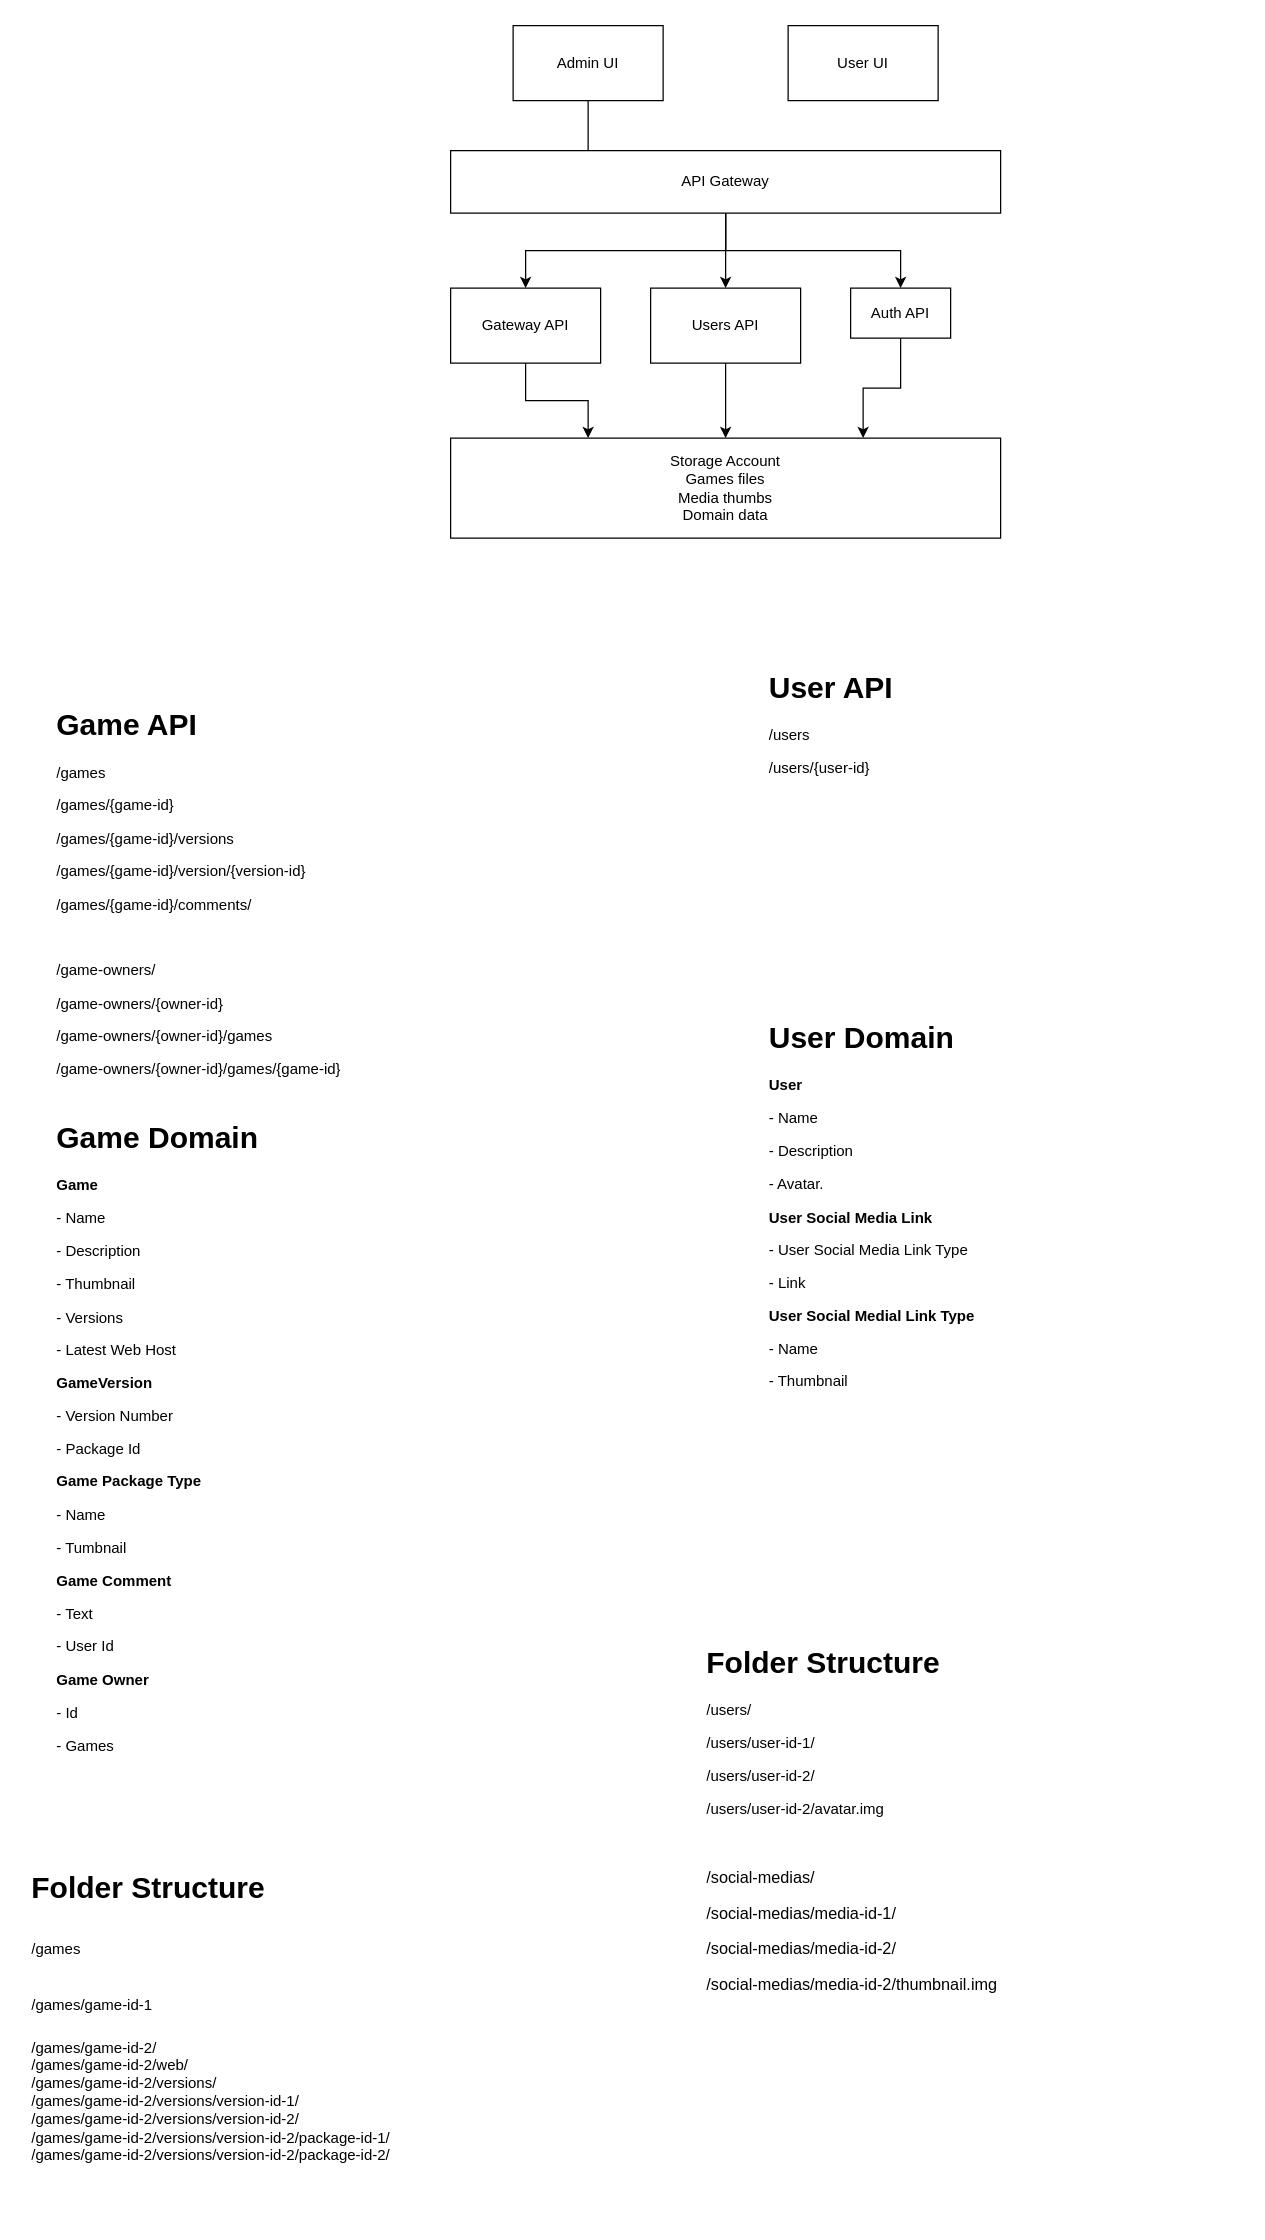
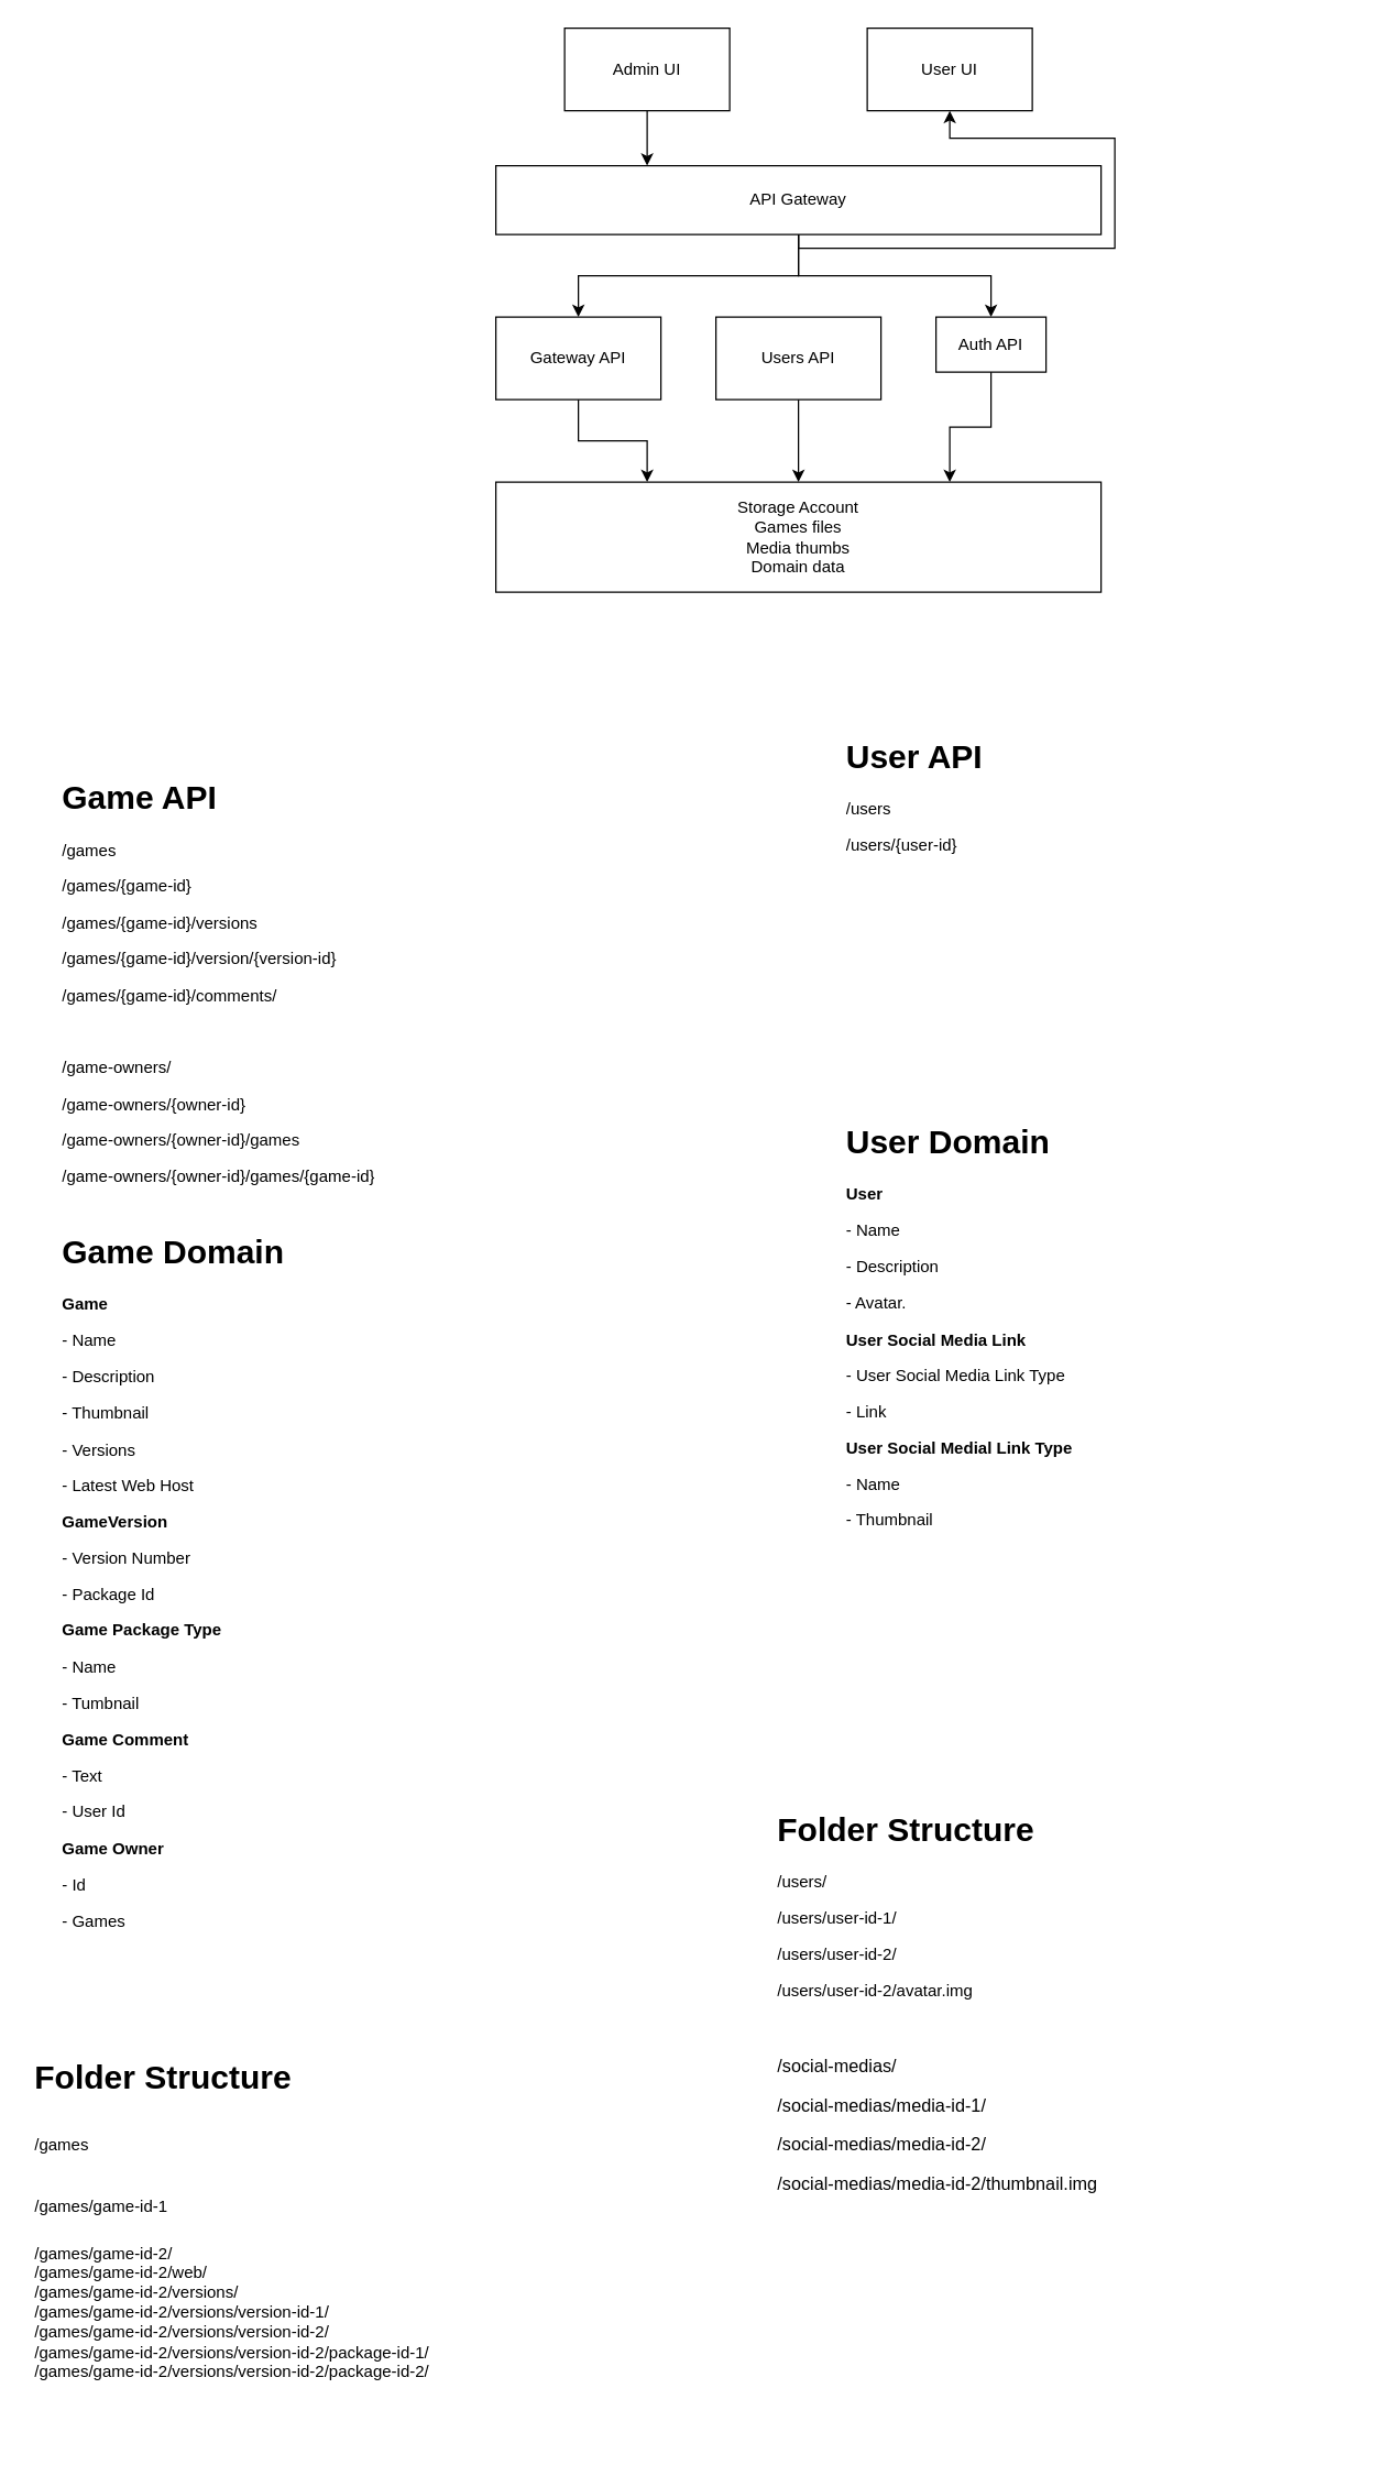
- <mxCell id="2" value="" style="edgeStyle=orthogonalEdgeStyle;rounded=0;orthogonalLoop=1;jettySize=auto;html=1;entryX=0.25;entryY=0;entryDx=0;entryDy=0;endArrow=none;" edge="1" parent="1" source="3" target="9"><mxGeometry relative="1" as="geometry" /></mxCell>
+ <mxCell id="2" value="" style="edgeStyle=orthogonalEdgeStyle;rounded=0;orthogonalLoop=1;jettySize=auto;html=1;entryX=0.25;entryY=0;entryDx=0;entryDy=0;" edge="1" parent="1" source="3" target="9"><mxGeometry relative="1" as="geometry" /></mxCell>
- <mxCell id="11" value="" style="endArrow=classic;html=1;rounded=0;exitX=0.5;exitY=1;exitDx=0;exitDy=0;entryX=0.5;entryY=0;entryDx=0;entryDy=0;edgeStyle=orthogonalEdgeStyle;" edge="1" parent="1" source="9" target="6"><mxGeometry width="50" height="50" relative="1" as="geometry"><mxPoint x="50" y="250" as="sourcePoint" /><mxPoint x="100" y="200" as="targetPoint" /></mxGeometry></mxCell>
+ <mxCell id="11" value="" style="endArrow=classic;html=1;rounded=0;exitX=0.5;exitY=1;exitDx=0;exitDy=0;edgeStyle=orthogonalEdgeStyle;" edge="1" parent="1" source="9" target="4"><mxGeometry width="50" height="50" relative="1" as="geometry"><mxPoint x="50" y="250" as="sourcePoint" /><mxPoint x="100" y="200" as="targetPoint" /></mxGeometry></mxCell>
